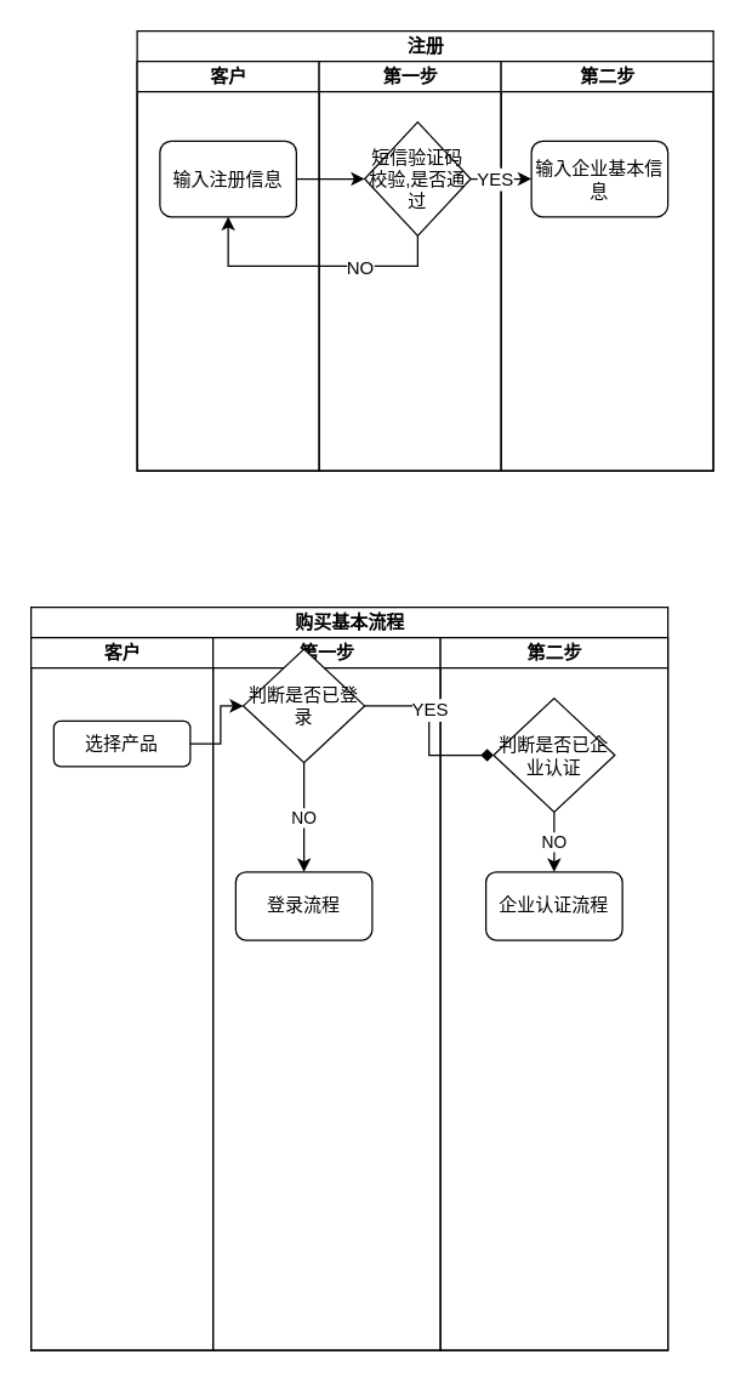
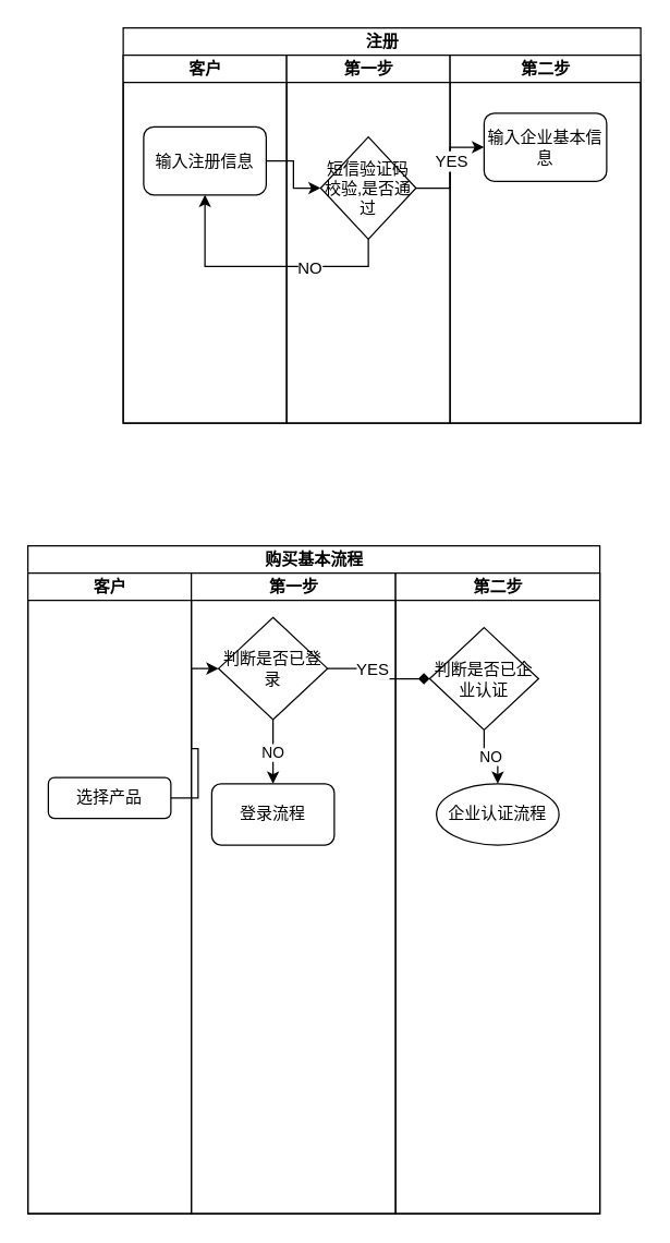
- <mxCell id="6" value="短信验证码校验,是否通过" style="rhombus;whiteSpace=wrap;html=1;" vertex="1" parent="5"><mxGeometry x="30" y="40" width="70" height="75" as="geometry" /></mxCell>
+ <mxCell id="6" value="短信验证码校验,是否通过" style="rhombus;whiteSpace=wrap;html=1;" vertex="1" parent="5"><mxGeometry x="25" y="60" width="70" height="75" as="geometry" /></mxCell>
- <mxCell id="8" value="输入企业基本信息" style="rounded=1;whiteSpace=wrap;html=1;" vertex="1" parent="7"><mxGeometry x="20" y="52.5" width="90" height="50" as="geometry" /></mxCell>
+ <mxCell id="8" value="输入企业基本信息" style="rounded=1;whiteSpace=wrap;html=1;" vertex="1" parent="7"><mxGeometry x="25" y="42.5" width="90" height="50" as="geometry" /></mxCell>
- <mxCell id="19" value="判断是否已登录" style="rhombus;whiteSpace=wrap;html=1;" vertex="1" parent="17"><mxGeometry x="20" y="7.5" width="80" height="75" as="geometry" /></mxCell>
+ <mxCell id="19" value="判断是否已登录" style="rhombus;whiteSpace=wrap;html=1;" vertex="1" parent="17"><mxGeometry x="20" y="32.5" width="80" height="75" as="geometry" /></mxCell>
- <mxCell id="16" value="选择产品" style="rounded=1;whiteSpace=wrap;html=1;" vertex="1" parent="15"><mxGeometry x="15" y="55" width="90" height="30" as="geometry" /></mxCell>
+ <mxCell id="16" value="选择产品" style="rounded=1;whiteSpace=wrap;html=1;" vertex="1" parent="15"><mxGeometry x="15" y="150" width="90" height="30" as="geometry" /></mxCell>
- <mxCell id="23" value="判断是否已企业认证" style="rhombus;whiteSpace=wrap;html=1;" vertex="1" parent="21"><mxGeometry x="35" y="40" width="80" height="75" as="geometry" /></mxCell>
+ <mxCell id="23" value="判断是否已企业认证" style="rhombus;whiteSpace=wrap;html=1;" vertex="1" parent="21"><mxGeometry x="25" y="40" width="80" height="75" as="geometry" /></mxCell>
- <mxCell id="22" value="企业认证流程" style="rounded=1;whiteSpace=wrap;html=1;" vertex="1" parent="21"><mxGeometry x="30" y="154.5" width="90" height="45" as="geometry" /></mxCell>
+ <mxCell id="22" value="企业认证流程" style="ellipse;whiteSpace=wrap;html=1;" vertex="1" parent="21"><mxGeometry x="30" y="154.5" width="90" height="45" as="geometry" /></mxCell>
